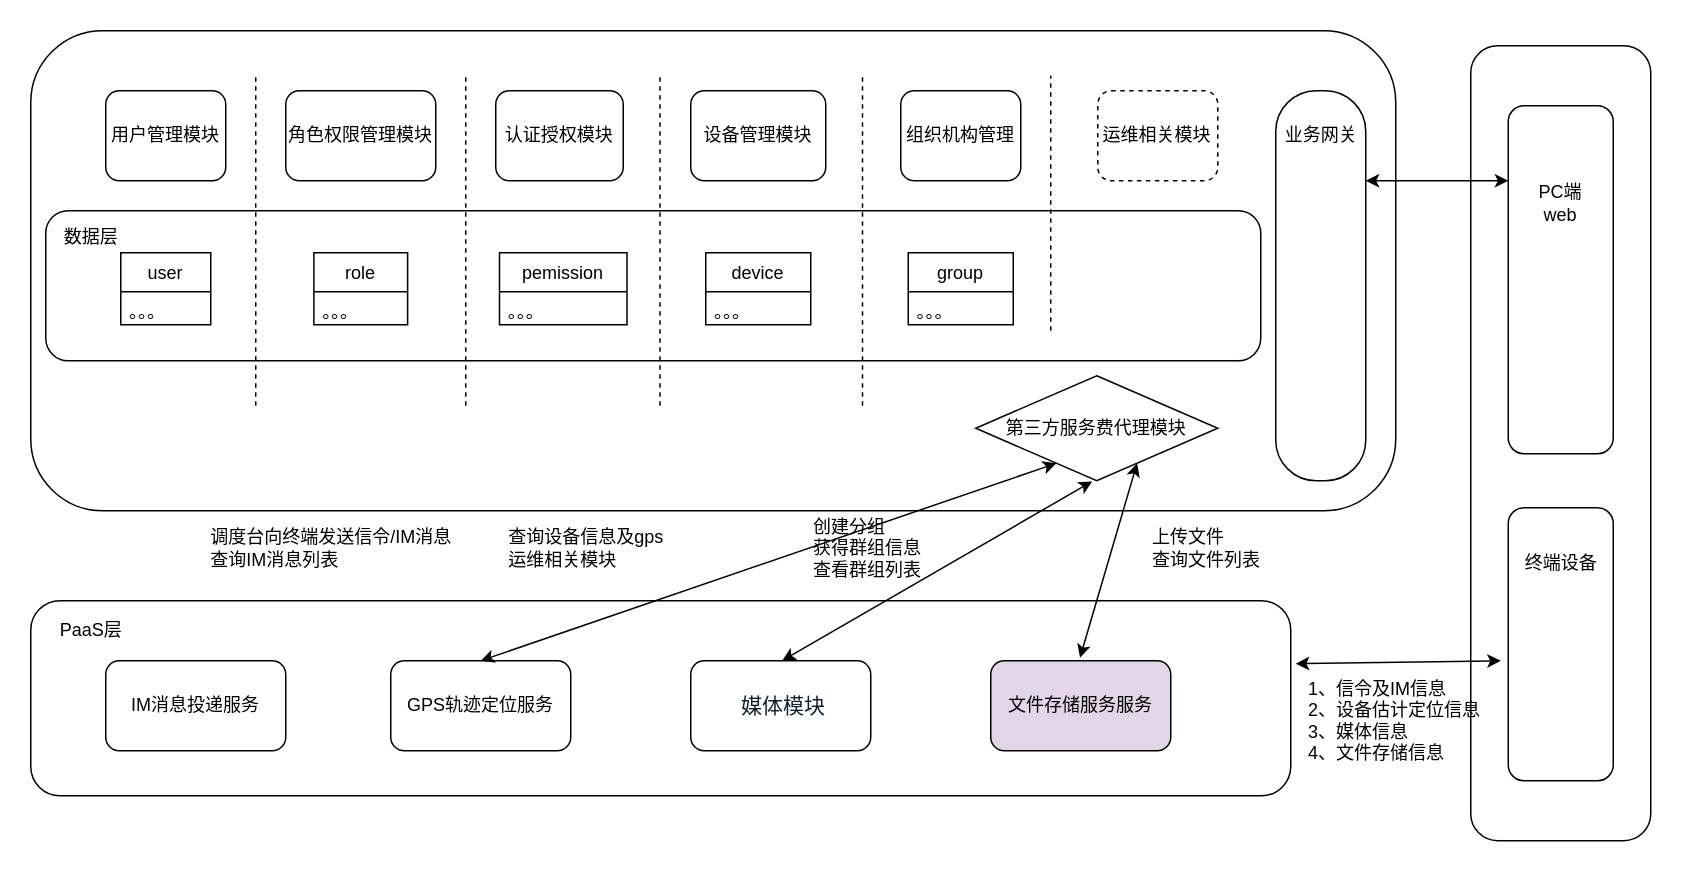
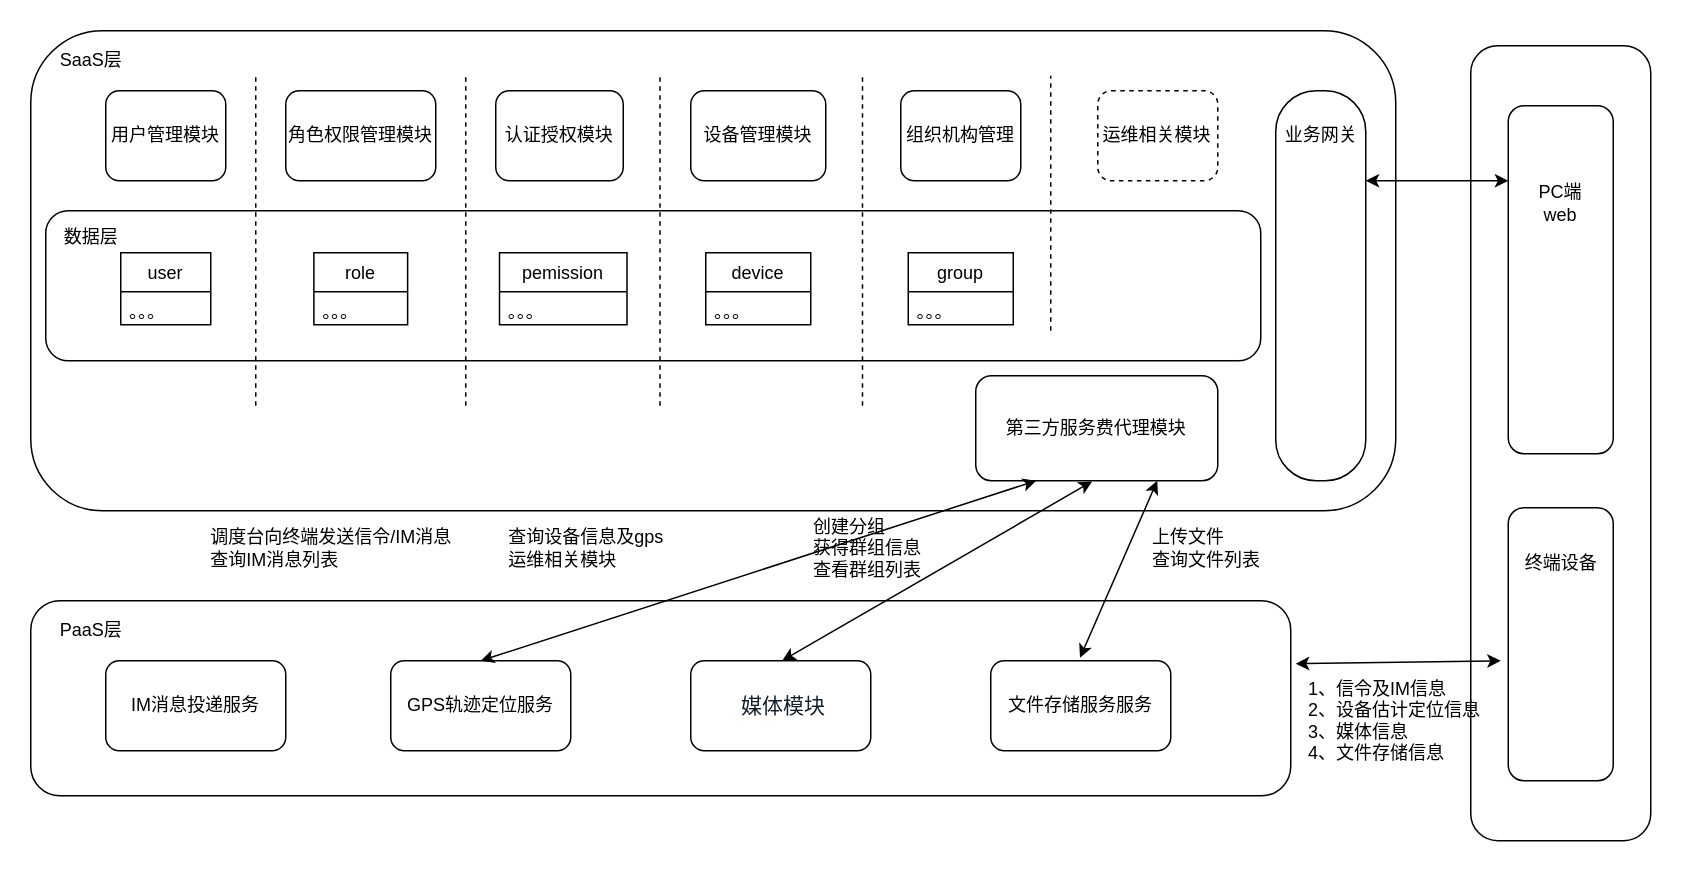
+ <mxCell id="12" value="SaaS层" style="text;html=1;resizable=0;autosize=1;align=center;verticalAlign=middle;points=[];fillColor=none;strokeColor=none;rounded=0;" vertex="1" parent="1"><mxGeometry x="30" y="30" width="60" height="20" as="geometry" /></mxCell>
- <mxCell id="4" value="第三方服务费代理模块" style="rhombus;whiteSpace=wrap;html=1;" vertex="1" parent="1"><mxGeometry x="650" y="250" width="161.35" height="70" as="geometry" /></mxCell>
+ <mxCell id="4" value="第三方服务费代理模块" style="rounded=1;whiteSpace=wrap;html=1;" vertex="1" parent="1"><mxGeometry x="650" y="250" width="161.35" height="70" as="geometry" /></mxCell>
- <mxCell id="6" value="文件存储服务服务" style="rounded=1;whiteSpace=wrap;html=1;fillColor=#e1d5e7;" vertex="1" parent="1"><mxGeometry x="660" y="440" width="120" height="60" as="geometry" /></mxCell>
+ <mxCell id="6" value="文件存储服务服务" style="rounded=1;whiteSpace=wrap;html=1;" vertex="1" parent="1"><mxGeometry x="660" y="440" width="120" height="60" as="geometry" /></mxCell>
